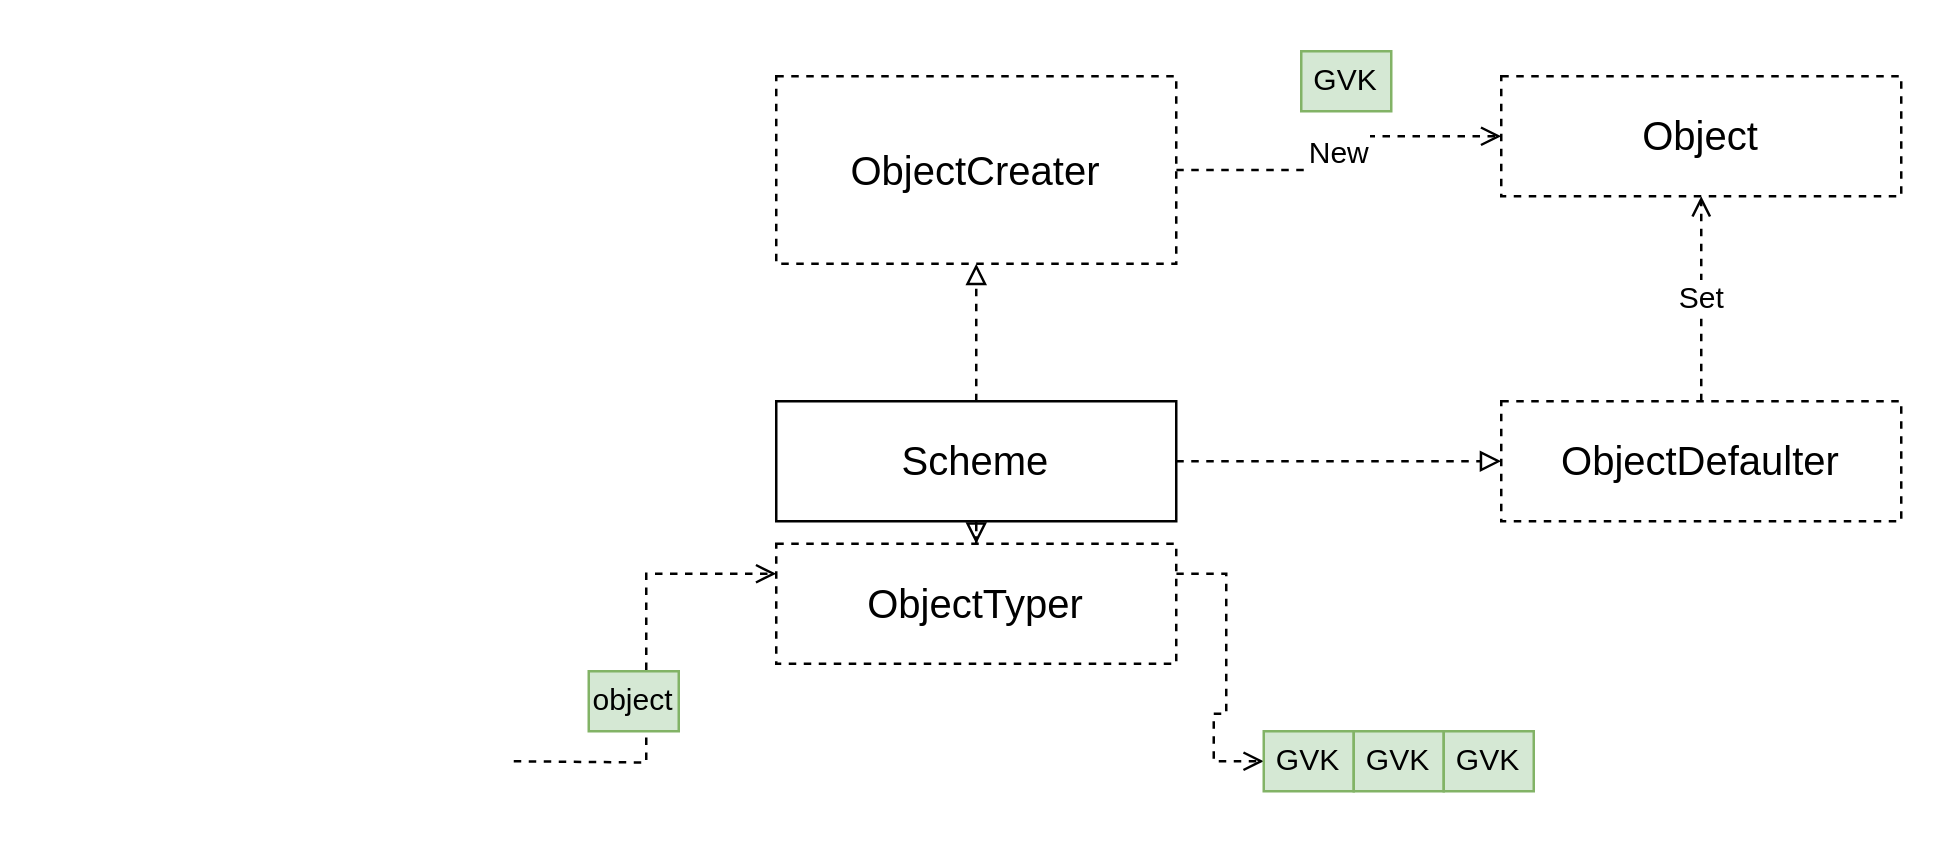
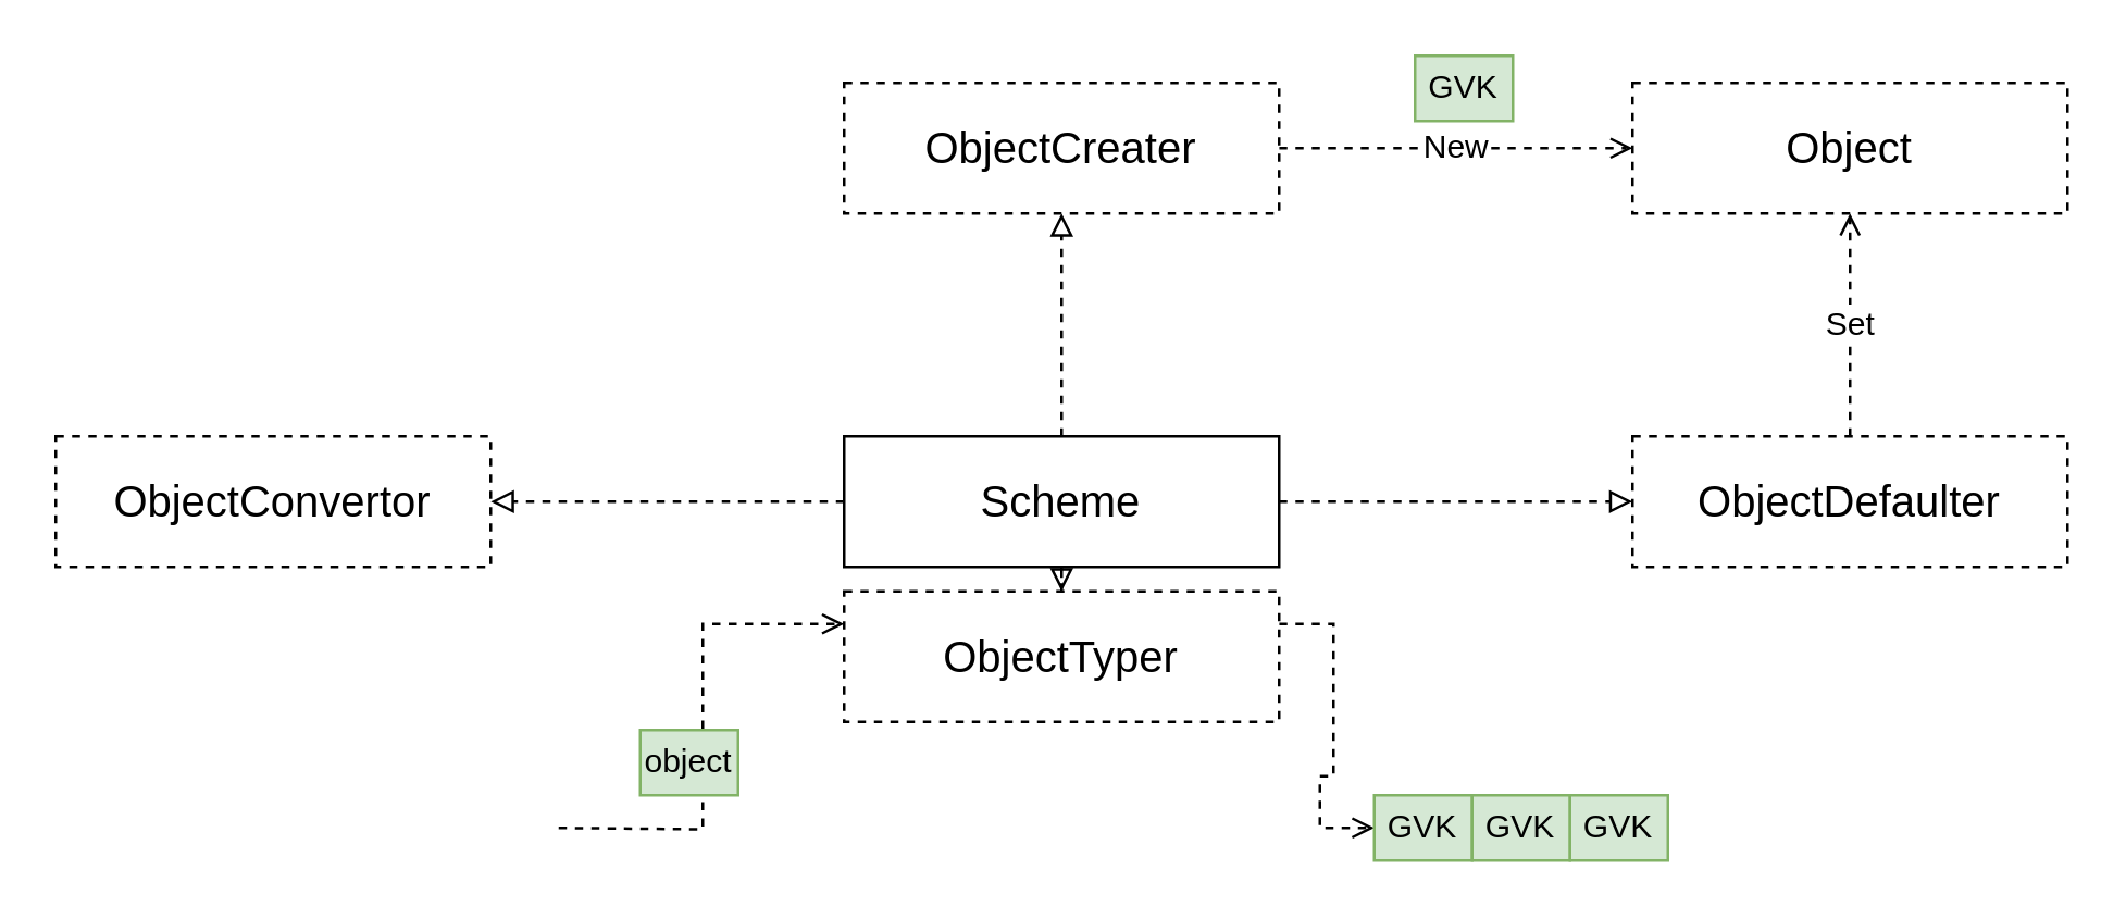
- <mxCell id="11" value="ObjectCreater" style="rounded=0;whiteSpace=wrap;html=1;fontSize=16;dashed=1;" parent="1" vertex="1"><mxGeometry x="310" y="30" width="160" height="75" as="geometry" /></mxCell>
+ <mxCell id="11" value="ObjectCreater" style="rounded=0;whiteSpace=wrap;html=1;fontSize=16;dashed=1;" parent="1" vertex="1"><mxGeometry x="310" y="30" width="160" height="48" as="geometry" /></mxCell>
+ <mxCell id="16" value="ObjectConvertor" style="rounded=0;whiteSpace=wrap;html=1;fontSize=16;dashed=1;" parent="1" vertex="1"><mxGeometry x="20" y="160" width="160" height="48" as="geometry" /></mxCell>
+ <mxCell id="5" style="edgeStyle=orthogonalEdgeStyle;rounded=0;orthogonalLoop=1;jettySize=auto;html=1;exitX=0;exitY=0.5;exitDx=0;exitDy=0;entryX=1;entryY=0.5;entryDx=0;entryDy=0;dashed=1;endArrow=block;endFill=0;fontSize=12;" parent="1" source="6" target="16" edge="1"><mxGeometry relative="1" as="geometry" /></mxCell>
